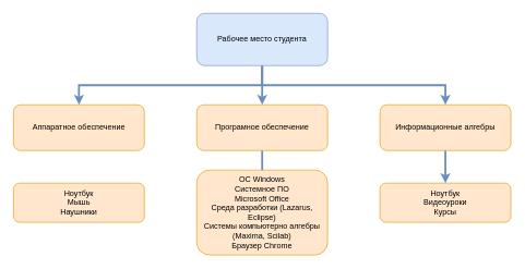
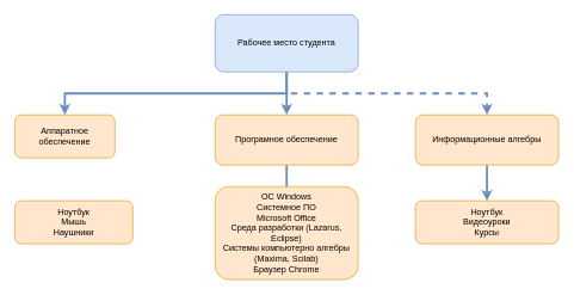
- <mxCell id="3" style="edgeStyle=orthogonalEdgeStyle;rounded=0;orthogonalLoop=1;jettySize=auto;html=1;exitX=0.5;exitY=1;exitDx=0;exitDy=0;entryX=0.5;entryY=0;entryDx=0;entryDy=0;strokeWidth=3;fillColor=#dae8fc;strokeColor=#6c8ebf;" edge="1" parent="1" source="5" target="8"><mxGeometry relative="1" as="geometry"><Array as="points"><mxPoint x="400" y="130" /><mxPoint x="680" y="130" /></Array></mxGeometry></mxCell>
+ <mxCell id="3" style="edgeStyle=orthogonalEdgeStyle;rounded=0;orthogonalLoop=1;jettySize=auto;html=1;exitX=0.5;exitY=1;exitDx=0;exitDy=0;entryX=0.5;entryY=0;entryDx=0;entryDy=0;strokeWidth=3;fillColor=#dae8fc;strokeColor=#6c8ebf;dashed=1;" edge="1" parent="1" source="5" target="8"><mxGeometry relative="1" as="geometry"><Array as="points"><mxPoint x="400" y="130" /><mxPoint x="680" y="130" /></Array></mxGeometry></mxCell>
- <mxCell id="6" value="Аппаратное обеспечение" style="rounded=1;whiteSpace=wrap;html=1;fillColor=#ffe6cc;strokeColor=#d79b00;" vertex="1" parent="1"><mxGeometry x="20" y="160" width="200" height="70" as="geometry" /></mxCell>
+ <mxCell id="6" value="Аппаратное обеспечение" style="rounded=1;whiteSpace=wrap;html=1;fillColor=#ffe6cc;strokeColor=#d79b00;" vertex="1" parent="1"><mxGeometry x="20" y="160" width="140" height="60" as="geometry" /></mxCell>
- <mxCell id="11" value="Ноутбук&lt;br&gt;Мышь&lt;br&gt;Наушники" style="rounded=1;whiteSpace=wrap;html=1;fillColor=#ffe6cc;strokeColor=#d79b00;" vertex="1" parent="1"><mxGeometry x="20" y="280" width="200" height="60" as="geometry" /></mxCell>
+ <mxCell id="11" value="Ноутбук&lt;br&gt;Мышь&lt;br&gt;Наушники" style="rounded=1;whiteSpace=wrap;html=1;fillColor=#ffe6cc;strokeColor=#d79b00;" vertex="1" parent="1"><mxGeometry x="20" y="280" width="165" height="60" as="geometry" /></mxCell>
